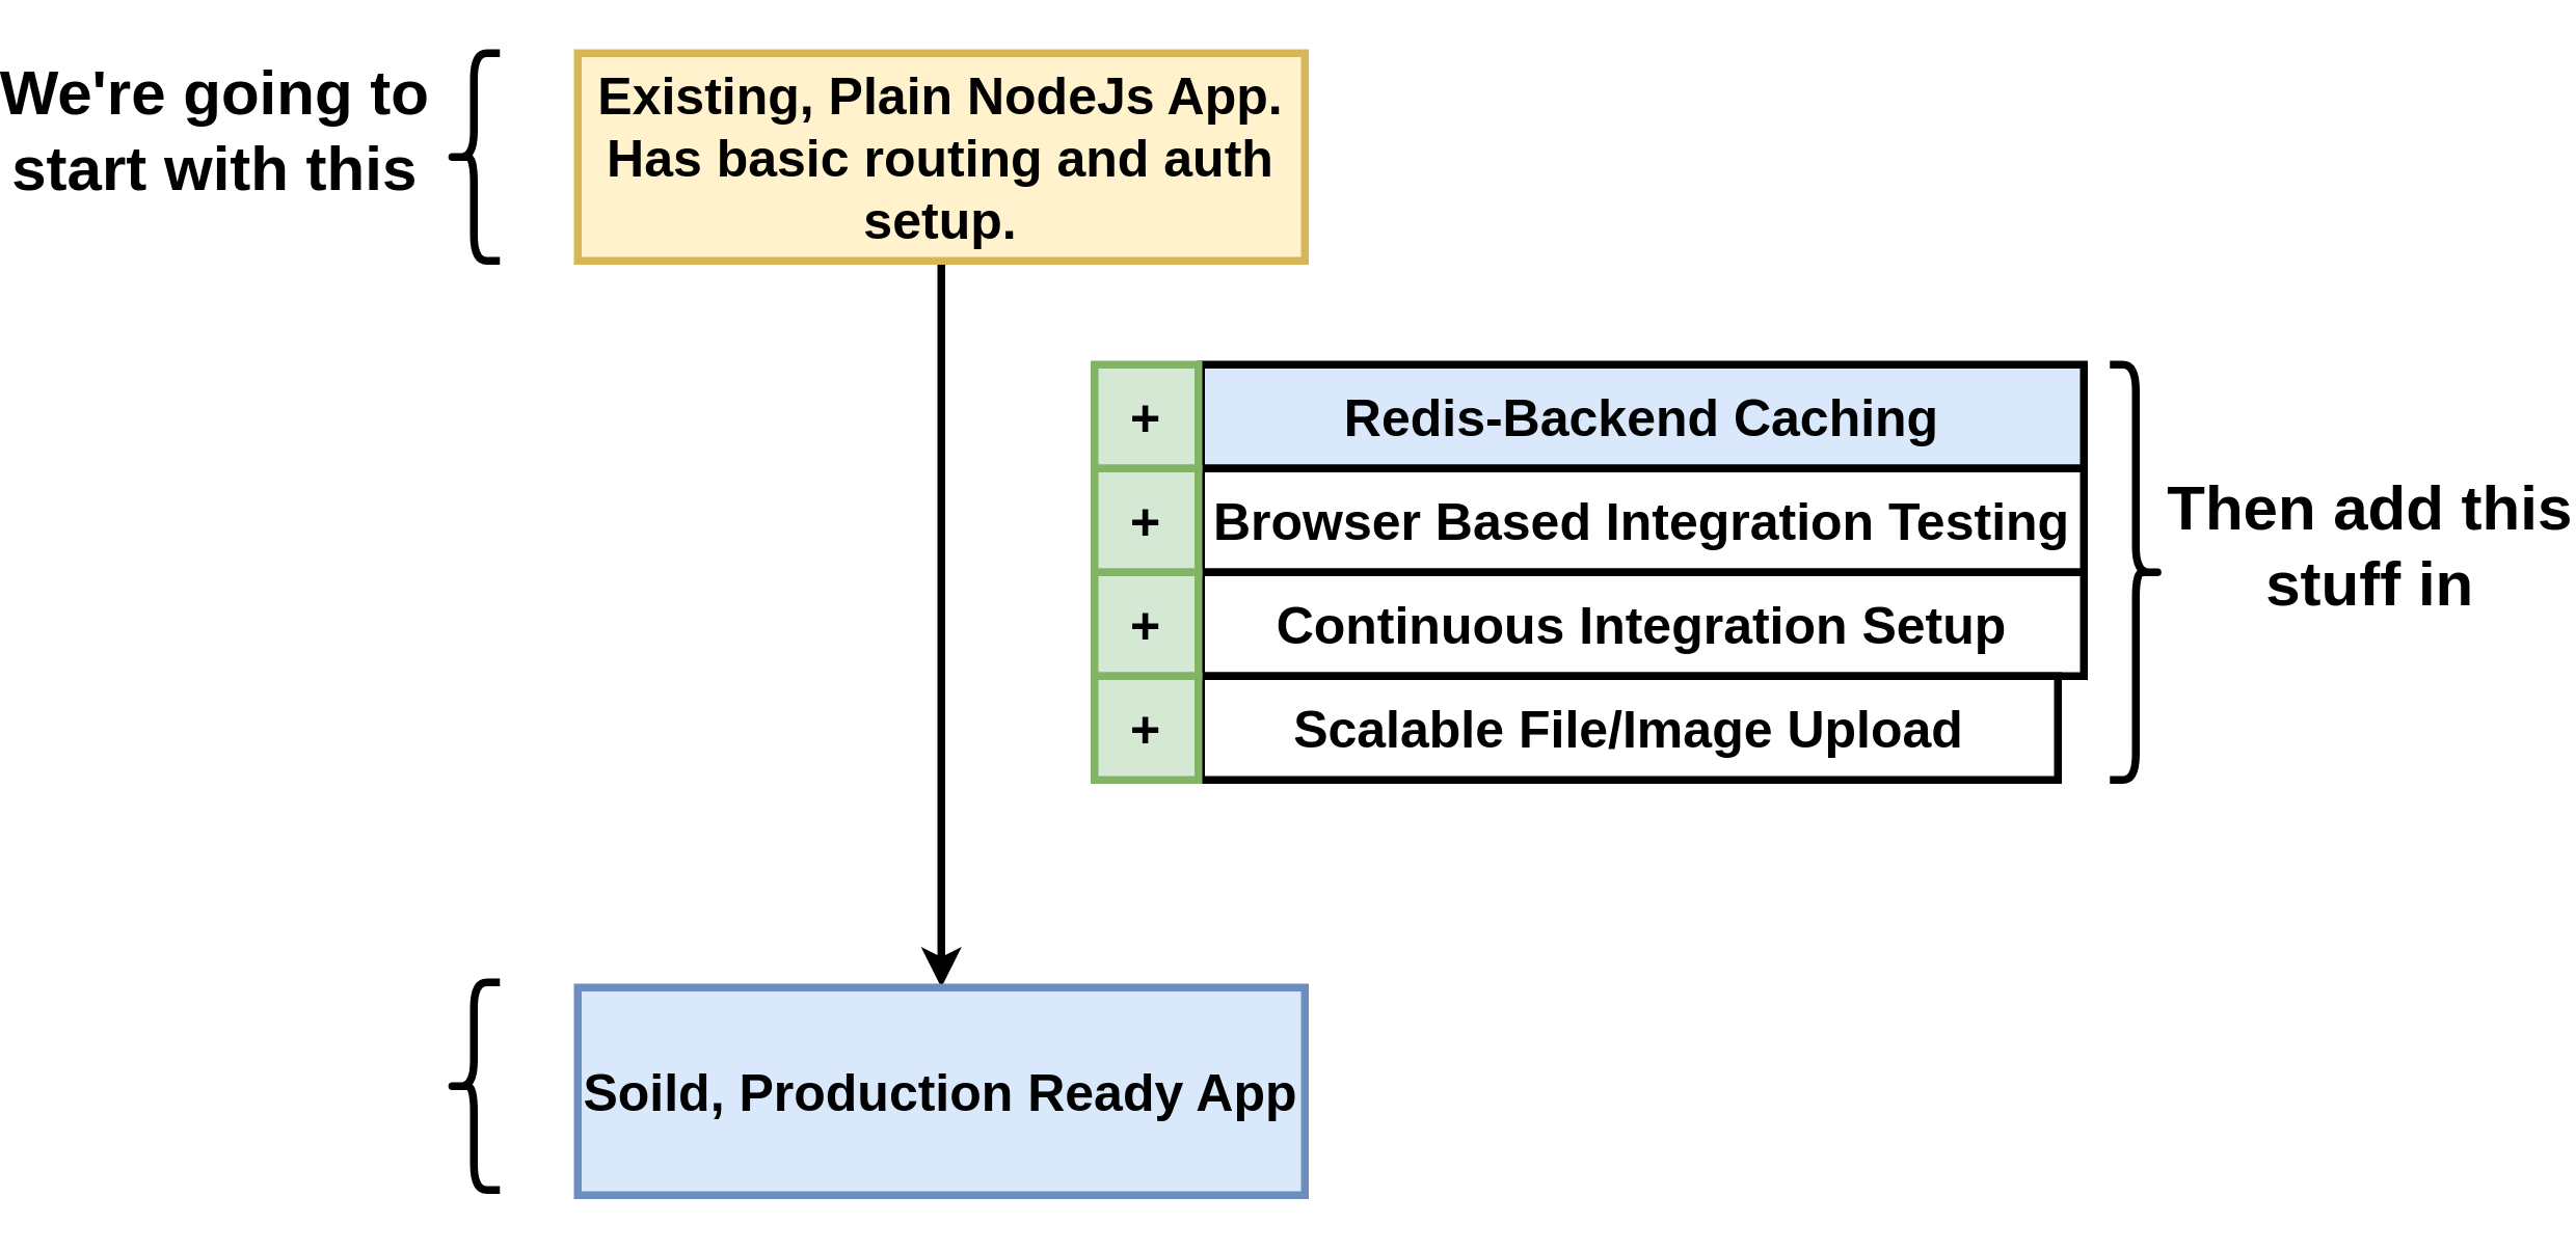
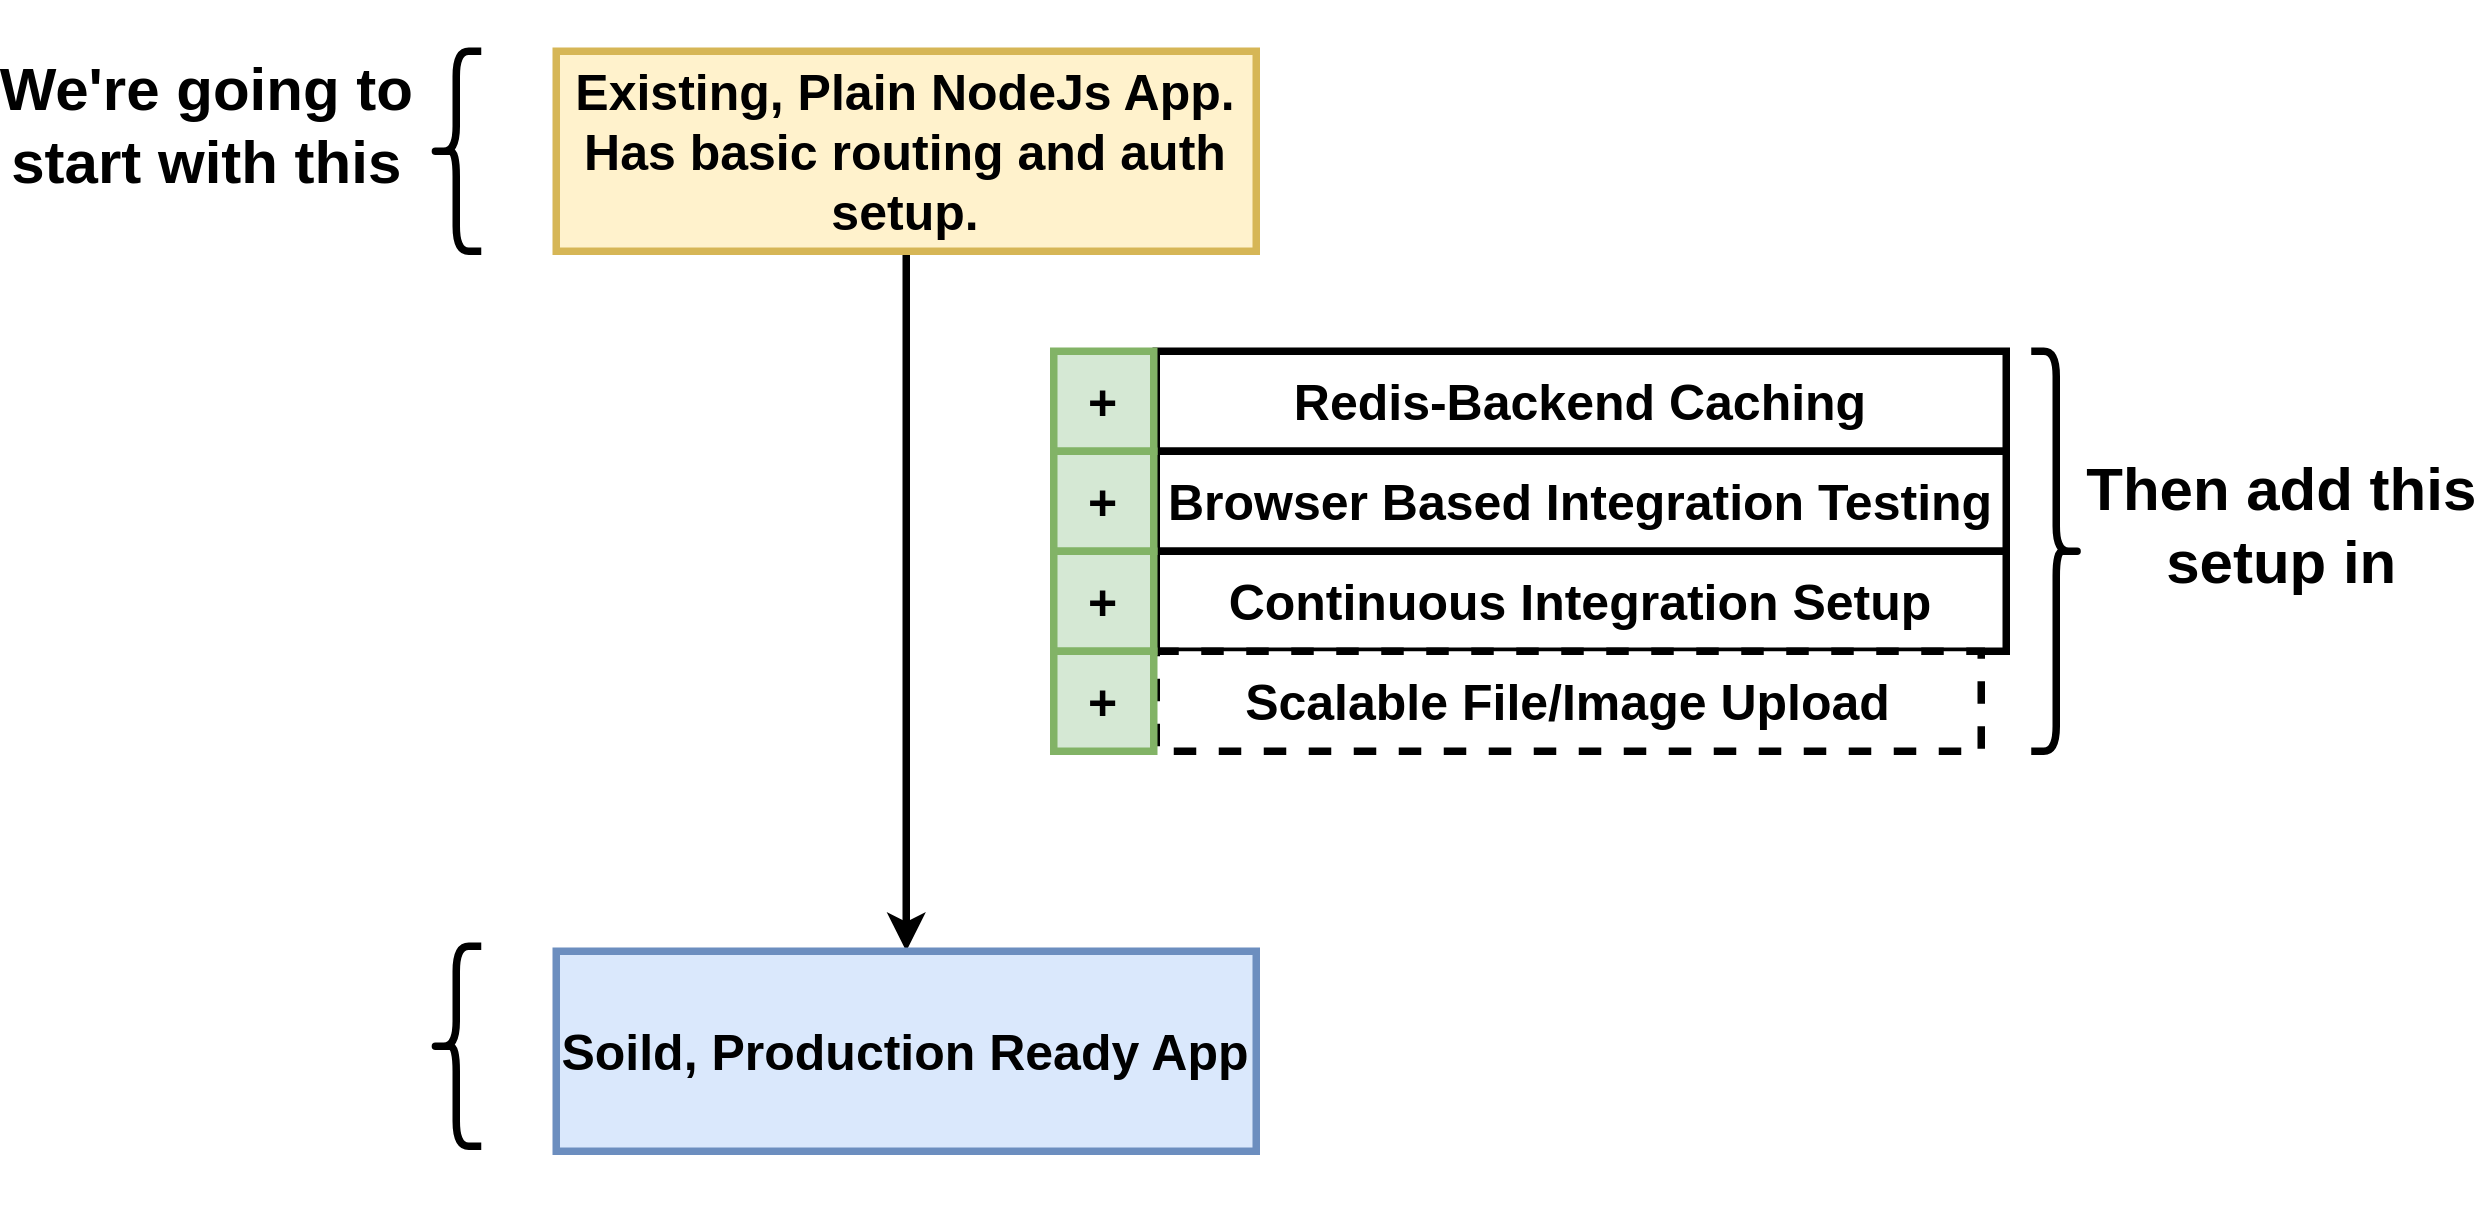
- <mxCell id="8" value="&lt;font style=&quot;font-size: 20px;&quot;&gt;&lt;b&gt;Redis-Backend Caching&lt;/b&gt;&lt;/font&gt;" style="rounded=0;whiteSpace=wrap;html=1;strokeWidth=3;fillColor=#dae8fc;" vertex="1" parent="1"><mxGeometry x="450" y="140" width="340" height="40" as="geometry" /></mxCell>
+ <mxCell id="8" value="&lt;font style=&quot;font-size: 20px;&quot;&gt;&lt;b&gt;Redis-Backend Caching&lt;/b&gt;&lt;/font&gt;" style="rounded=0;whiteSpace=wrap;html=1;strokeWidth=3;" vertex="1" parent="1"><mxGeometry x="450" y="140" width="340" height="40" as="geometry" /></mxCell>
- <mxCell id="13" value="Then add this &lt;br&gt;stuff in" style="text;strokeColor=none;fillColor=none;html=1;fontSize=24;fontStyle=1;verticalAlign=middle;align=center;" vertex="1" parent="1"><mxGeometry x="850" y="190" width="100" height="40" as="geometry" /></mxCell>
+ <mxCell id="13" value="Then add this &lt;br&gt;setup in" style="text;strokeColor=none;fillColor=none;html=1;fontSize=24;fontStyle=1;verticalAlign=middle;align=center;" vertex="1" parent="1"><mxGeometry x="850" y="190" width="100" height="40" as="geometry" /></mxCell>
- <mxCell id="11" value="&lt;font style=&quot;font-size: 20px;&quot;&gt;&lt;b&gt;Scalable File/Image Upload&lt;/b&gt;&lt;/font&gt;" style="rounded=0;whiteSpace=wrap;html=1;strokeWidth=3;" vertex="1" parent="1"><mxGeometry x="450" y="260" width="330" height="40" as="geometry" /></mxCell>
+ <mxCell id="11" value="&lt;font style=&quot;font-size: 20px;&quot;&gt;&lt;b&gt;Scalable File/Image Upload&lt;/b&gt;&lt;/font&gt;" style="rounded=0;whiteSpace=wrap;html=1;strokeWidth=3;dashed=1;" vertex="1" parent="1"><mxGeometry x="450" y="260" width="330" height="40" as="geometry" /></mxCell>
